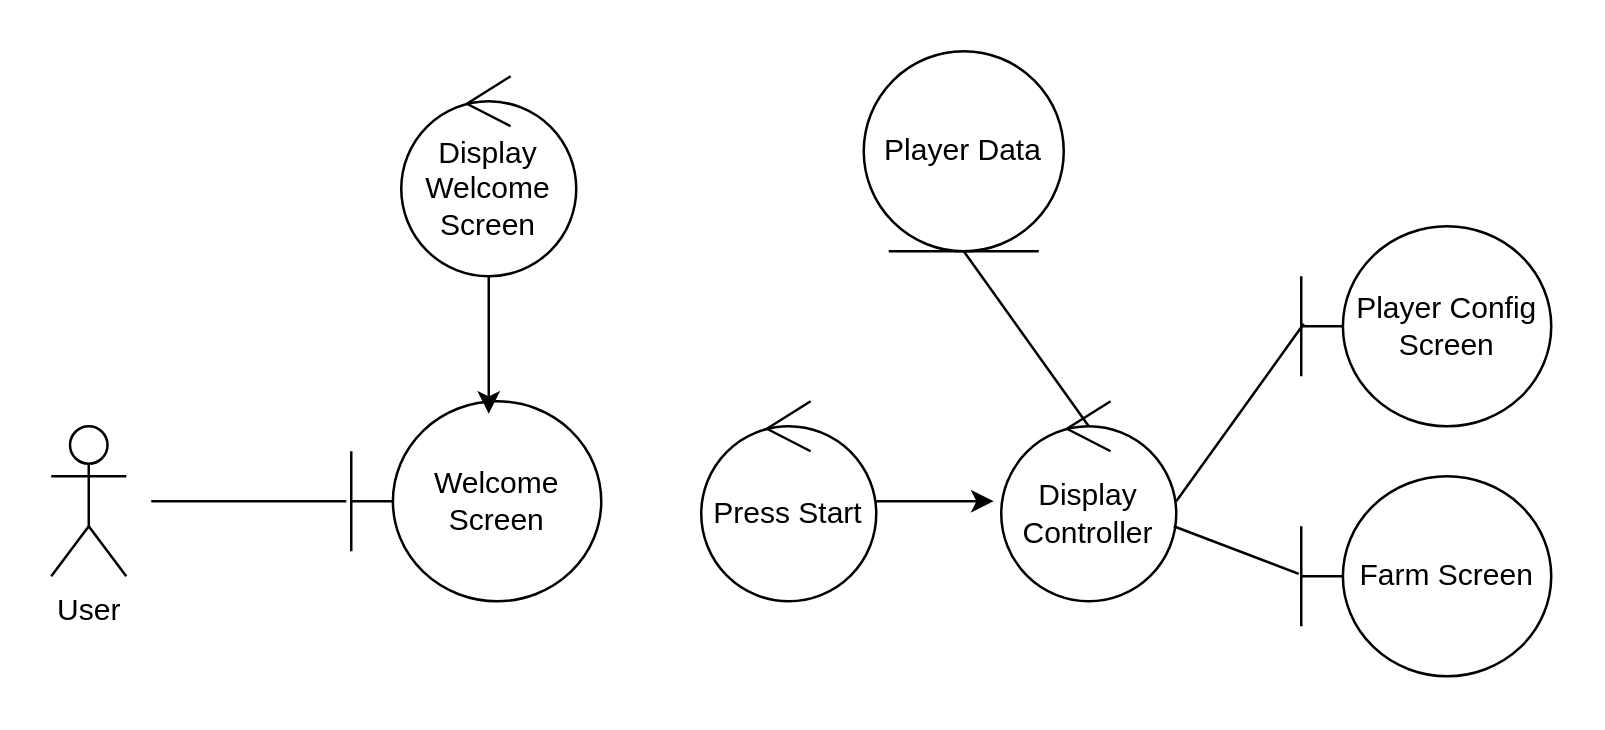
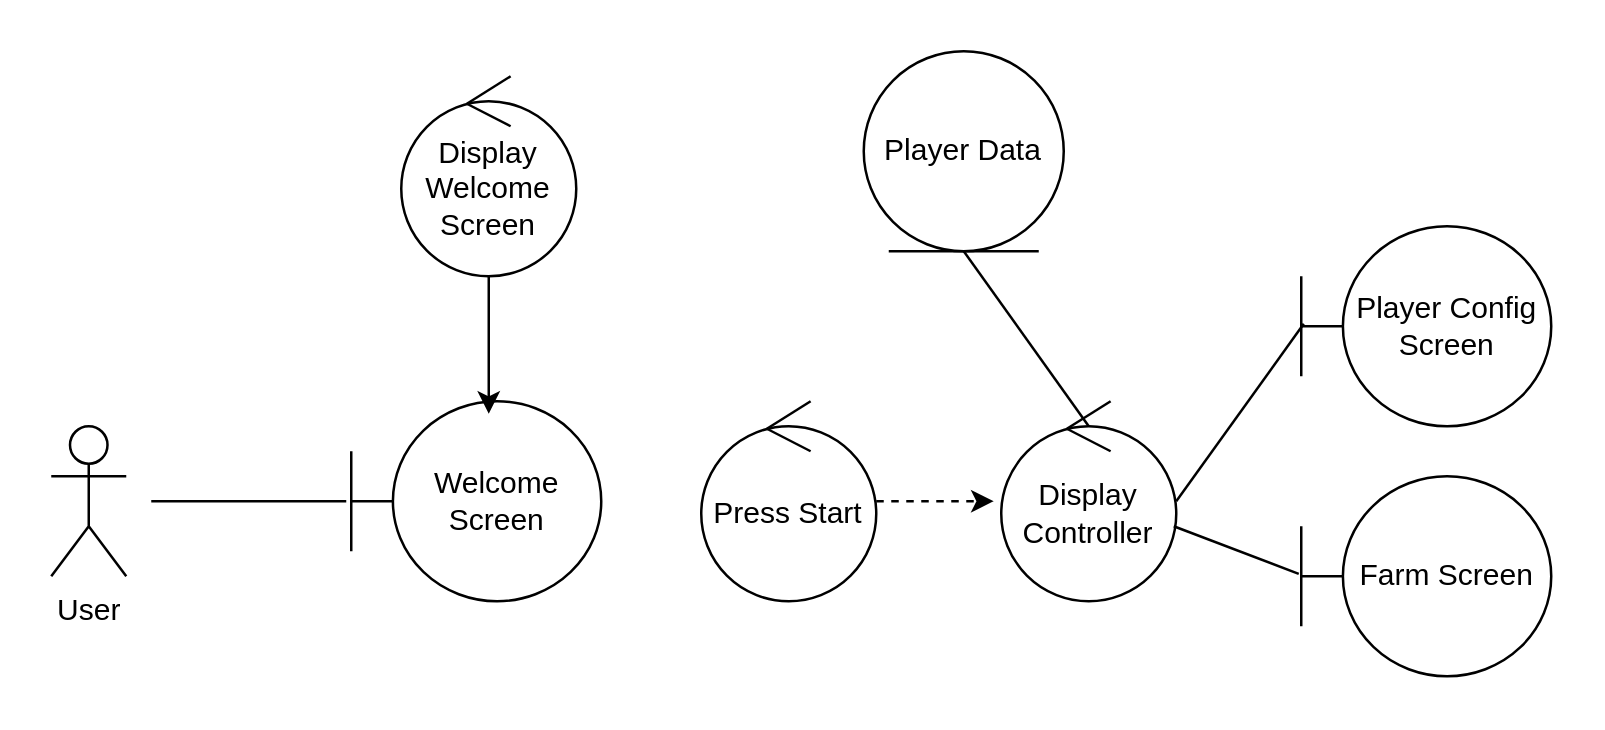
- <mxCell id="10" style="edgeStyle=orthogonalEdgeStyle;rounded=0;orthogonalLoop=1;jettySize=auto;html=1;entryX=-0.043;entryY=0.5;entryDx=0;entryDy=0;entryPerimeter=0;" edge="1" parent="1" source="11" target="12"><mxGeometry relative="1" as="geometry" /></mxCell>
+ <mxCell id="10" style="edgeStyle=orthogonalEdgeStyle;rounded=0;orthogonalLoop=1;jettySize=auto;html=1;entryX=-0.043;entryY=0.5;entryDx=0;entryDy=0;entryPerimeter=0;dashed=1;" edge="1" parent="1" source="11" target="12"><mxGeometry relative="1" as="geometry" /></mxCell>
